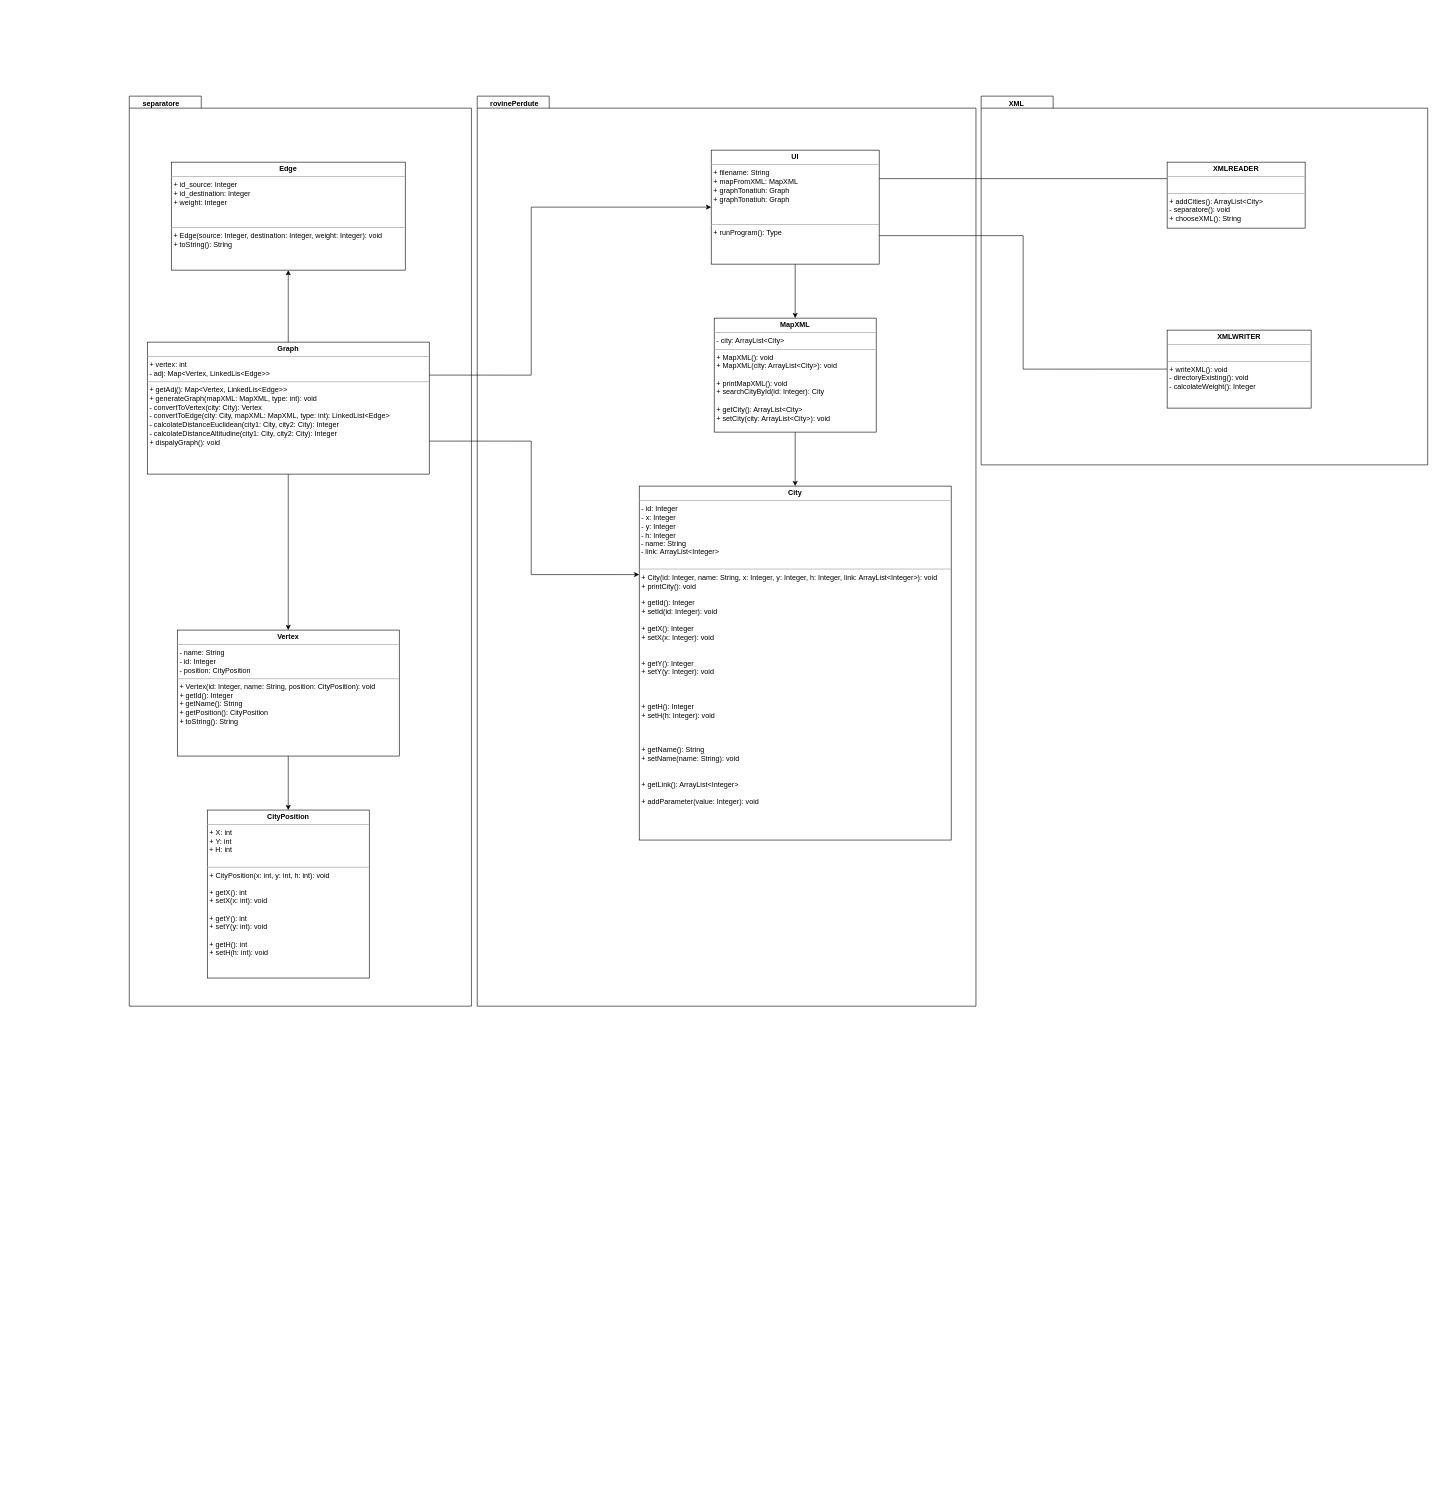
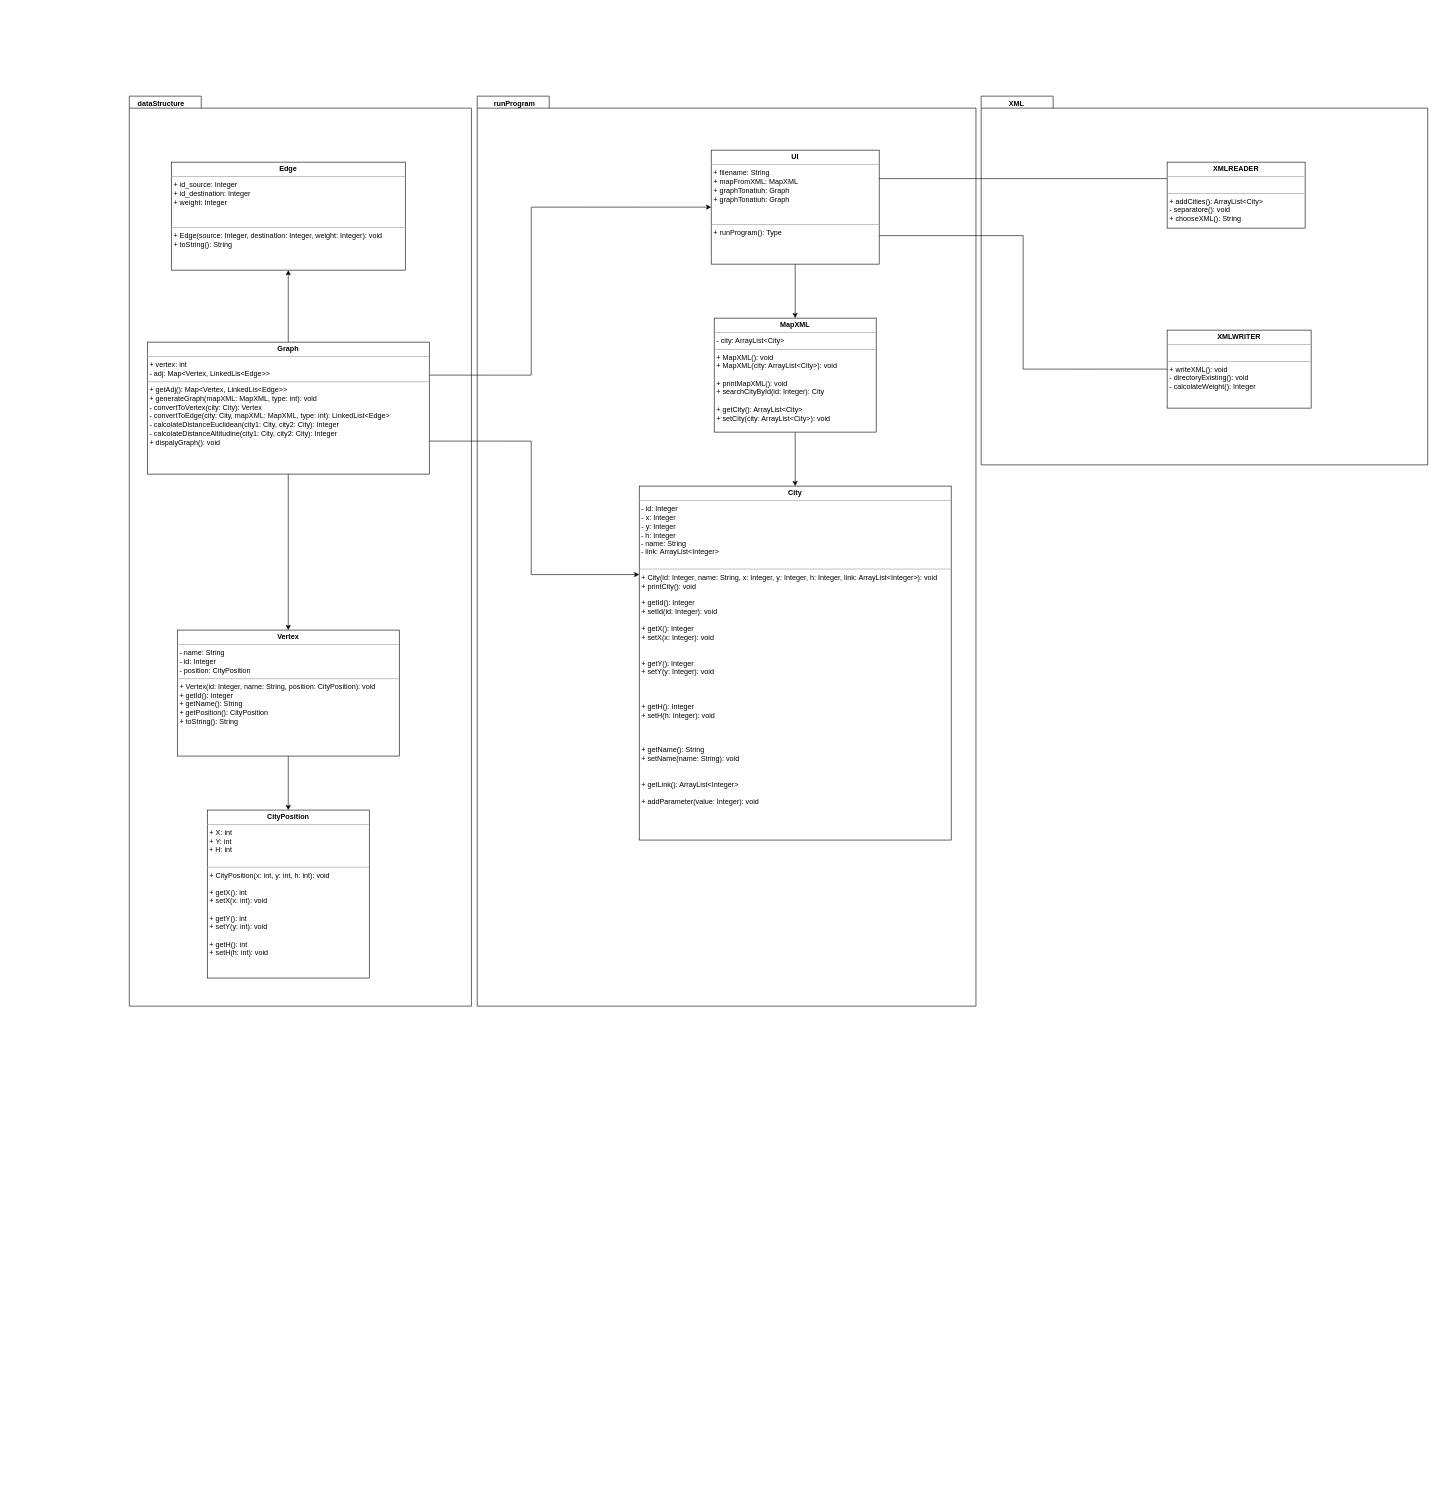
- <mxCell id="10" value="separatore" style="text;align=center;fontStyle=1;verticalAlign=middle;spacingLeft=3;spacingRight=3;strokeColor=none;rotatable=0;points=[[0,0.5],[1,0.5]];portConstraint=eastwest;" parent="8" vertex="1"><mxGeometry x="64.996" y="-139.998" width="366.643" height="303.385" as="geometry" /></mxCell>
+ <mxCell id="10" value="dataStructure" style="text;align=center;fontStyle=1;verticalAlign=middle;spacingLeft=3;spacingRight=3;strokeColor=none;rotatable=0;points=[[0,0.5],[1,0.5]];portConstraint=eastwest;" parent="8" vertex="1"><mxGeometry x="64.996" y="-139.998" width="366.643" height="303.385" as="geometry" /></mxCell>
- <mxCell id="7" value="rovinePerdute" style="text;align=center;fontStyle=1;verticalAlign=middle;spacingLeft=3;spacingRight=3;strokeColor=none;rotatable=0;points=[[0,0.5],[1,0.5]];portConstraint=eastwest;" vertex="1" parent="5"><mxGeometry x="-9.998" y="-139.998" width="534.429" height="303.385" as="geometry" /></mxCell>
+ <mxCell id="7" value="runProgram" style="text;align=center;fontStyle=1;verticalAlign=middle;spacingLeft=3;spacingRight=3;strokeColor=none;rotatable=0;points=[[0,0.5],[1,0.5]];portConstraint=eastwest;" vertex="1" parent="5"><mxGeometry x="-9.998" y="-139.998" width="534.429" height="303.385" as="geometry" /></mxCell>
